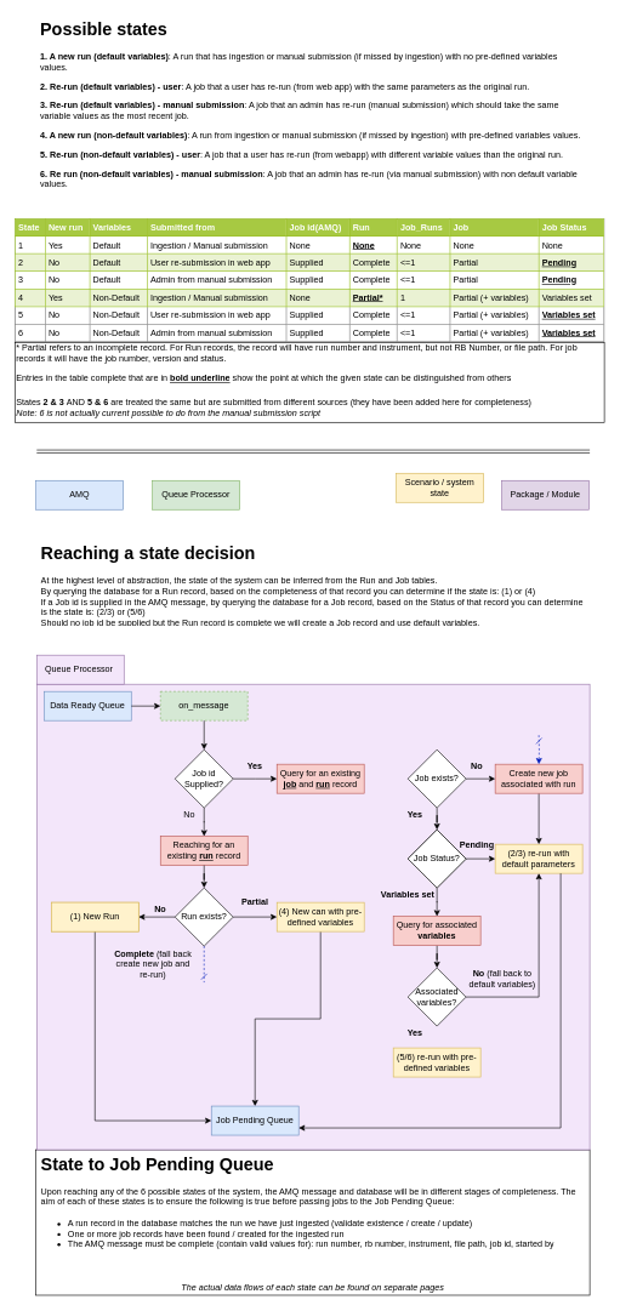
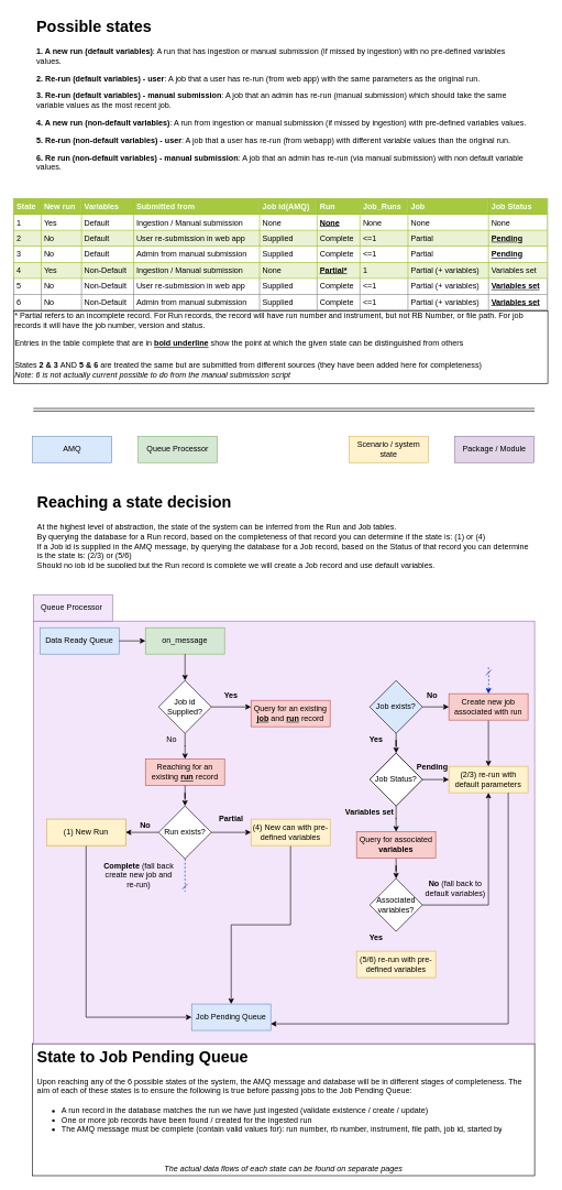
- <mxCell id="8" value="Scenario / system state" style="rounded=0;whiteSpace=wrap;html=1;fillColor=#fff2cc;strokeColor=#d6b656;" parent="1" vertex="1"><mxGeometry x="544" y="650" width="120" height="40" as="geometry" /></mxCell>
+ <mxCell id="8" value="Scenario / system state" style="rounded=0;whiteSpace=wrap;html=1;fillColor=#fff2cc;strokeColor=#d6b656;" parent="1" vertex="1"><mxGeometry x="529" y="660" width="120" height="40" as="geometry" /></mxCell>
- <mxCell id="19" value="on_message" style="rounded=0;whiteSpace=wrap;html=1;fillColor=#d5e8d4;strokeColor=#82b366;dashed=1;" parent="16" vertex="1"><mxGeometry x="170" y="50" width="120" height="40" as="geometry" /></mxCell>
+ <mxCell id="19" value="on_message" style="rounded=0;whiteSpace=wrap;html=1;fillColor=#d5e8d4;strokeColor=#82b366;" parent="16" vertex="1"><mxGeometry x="170" y="50" width="120" height="40" as="geometry" /></mxCell>
- <mxCell id="44" value="Query for an existing &lt;u style=&quot;font-weight: bold&quot;&gt;job&lt;/u&gt;&amp;nbsp;and &lt;u style=&quot;font-weight: bold&quot;&gt;run&lt;/u&gt;&amp;nbsp;record" style="rounded=0;whiteSpace=wrap;html=1;fillColor=#f8cecc;strokeColor=#b85450;" parent="16" vertex="1"><mxGeometry x="330" y="150" width="120" height="40" as="geometry" /></mxCell>
+ <mxCell id="44" value="Query for an existing &lt;u style=&quot;font-weight: bold&quot;&gt;job&lt;/u&gt;&amp;nbsp;and &lt;u style=&quot;font-weight: bold&quot;&gt;run&lt;/u&gt;&amp;nbsp;record" style="rounded=0;whiteSpace=wrap;html=1;fillColor=#f8cecc;strokeColor=#b85450;" parent="16" vertex="1"><mxGeometry x="330" y="160" width="120" height="40" as="geometry" /></mxCell>
- <mxCell id="32" value="Job exists?" style="rhombus;whiteSpace=wrap;html=1;" parent="16" vertex="1"><mxGeometry x="510" y="130" width="80" height="80" as="geometry" /></mxCell>
+ <mxCell id="32" value="Job exists?" style="rhombus;whiteSpace=wrap;html=1;fillColor=#dae8fc;" parent="16" vertex="1"><mxGeometry x="510" y="130" width="80" height="80" as="geometry" /></mxCell>
